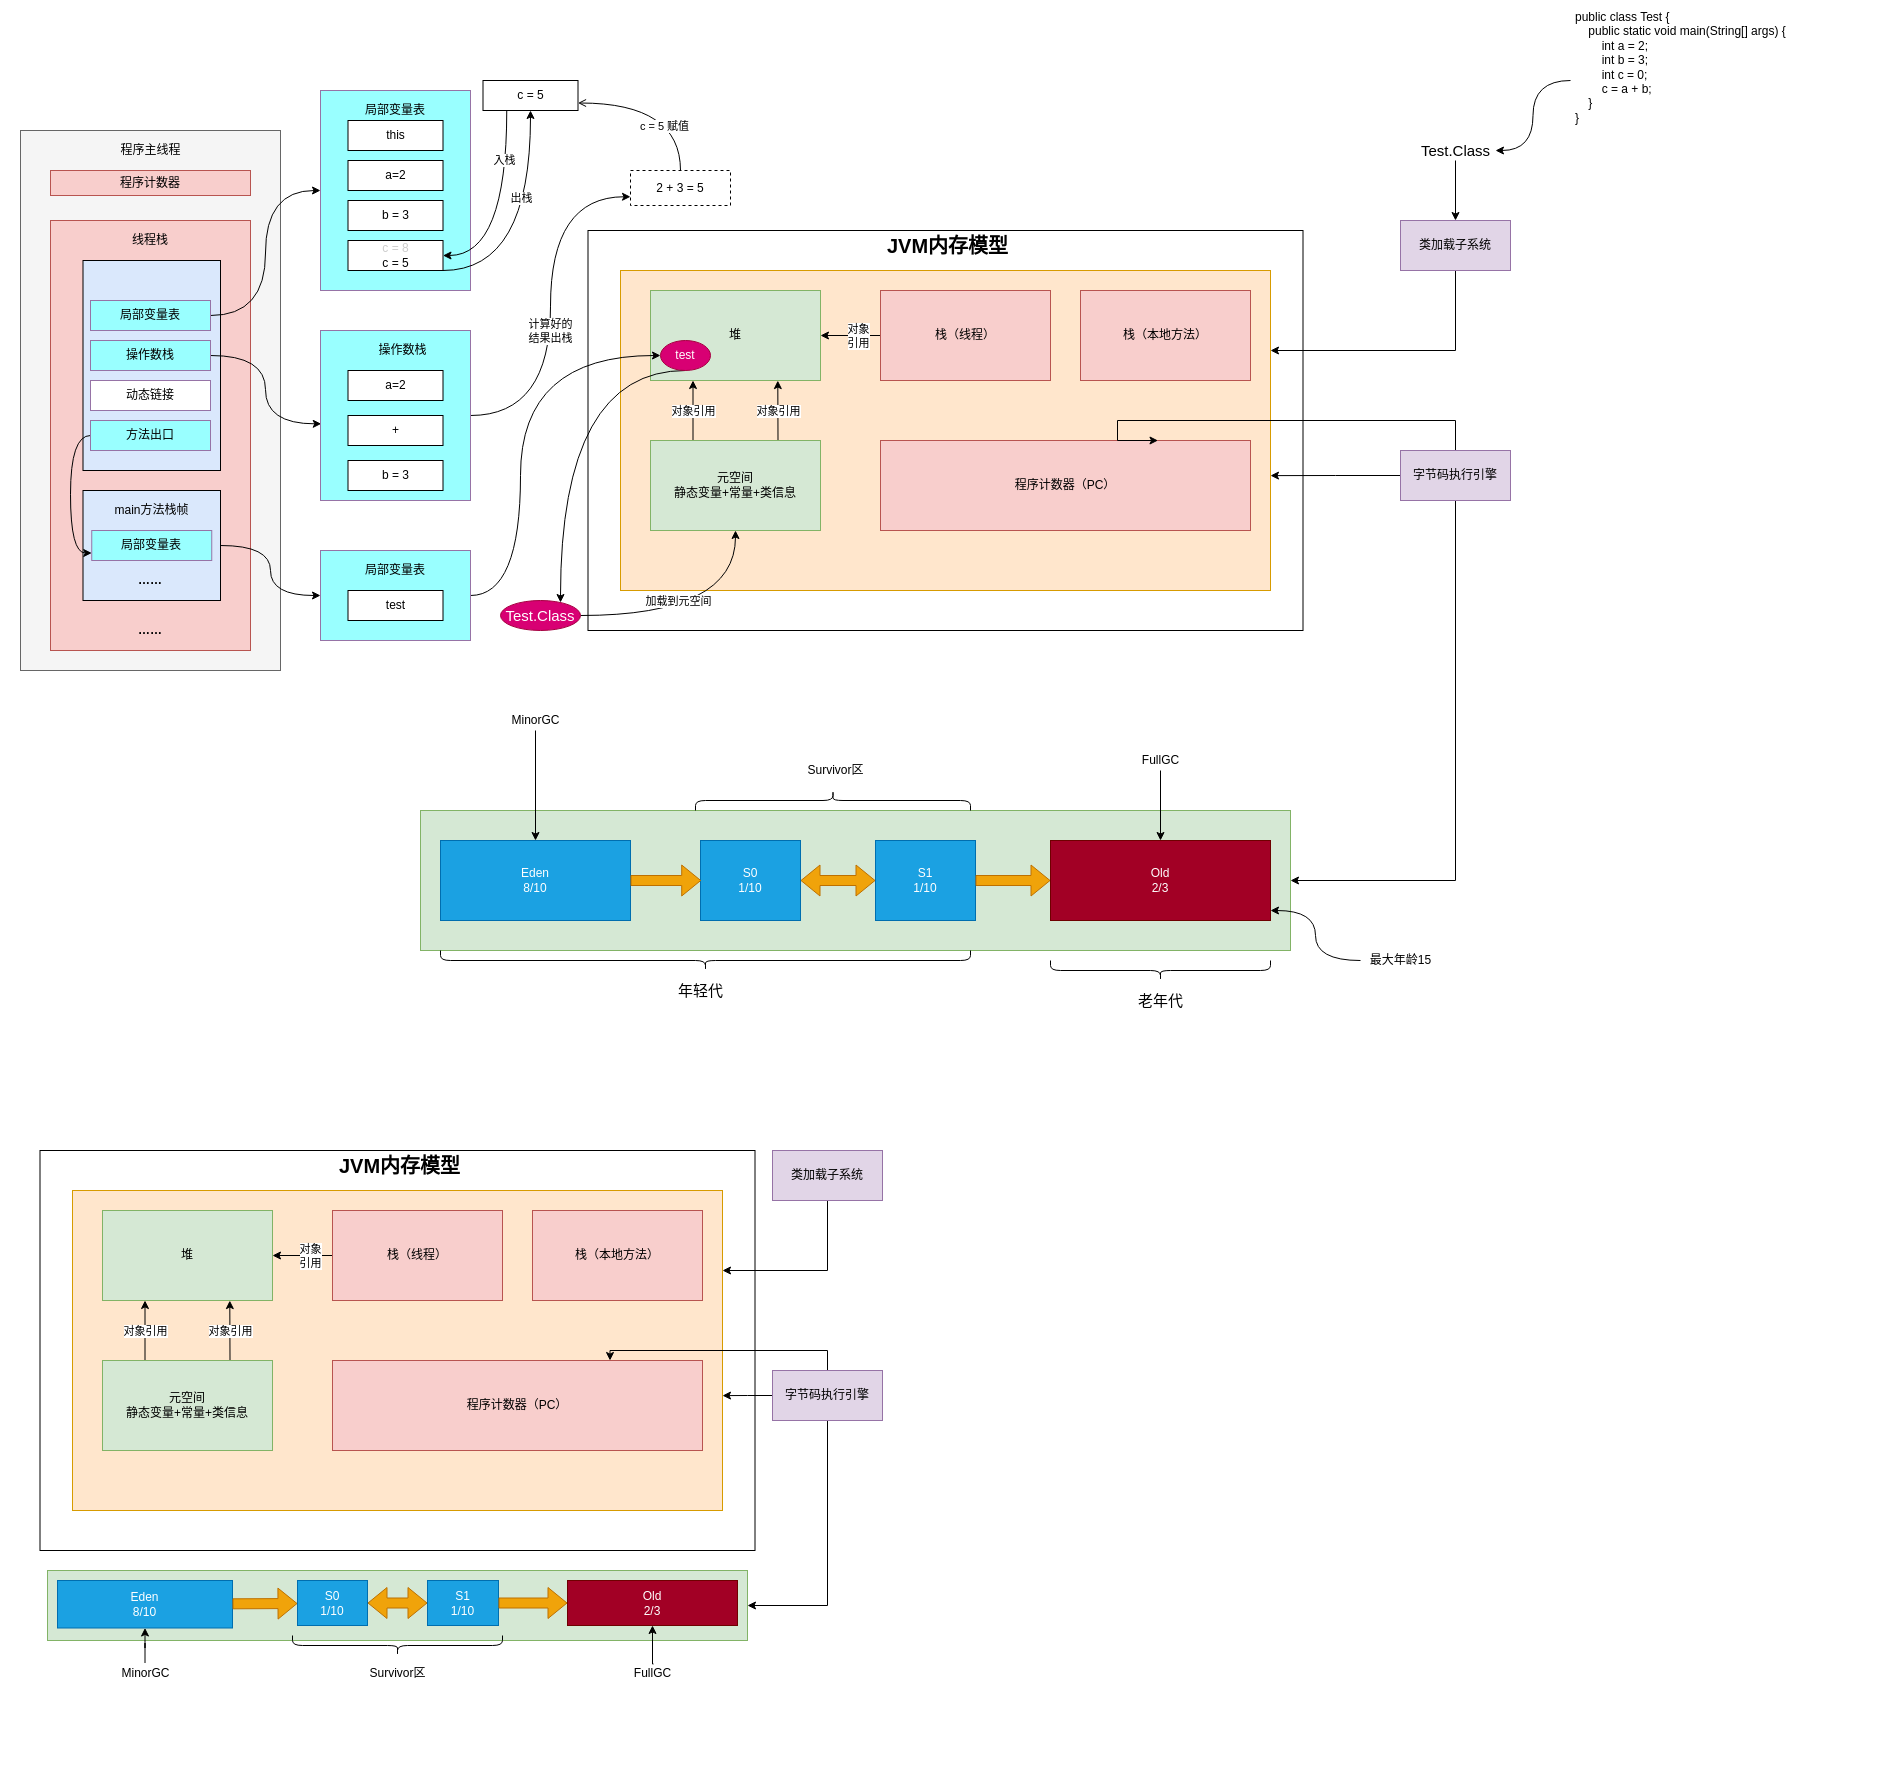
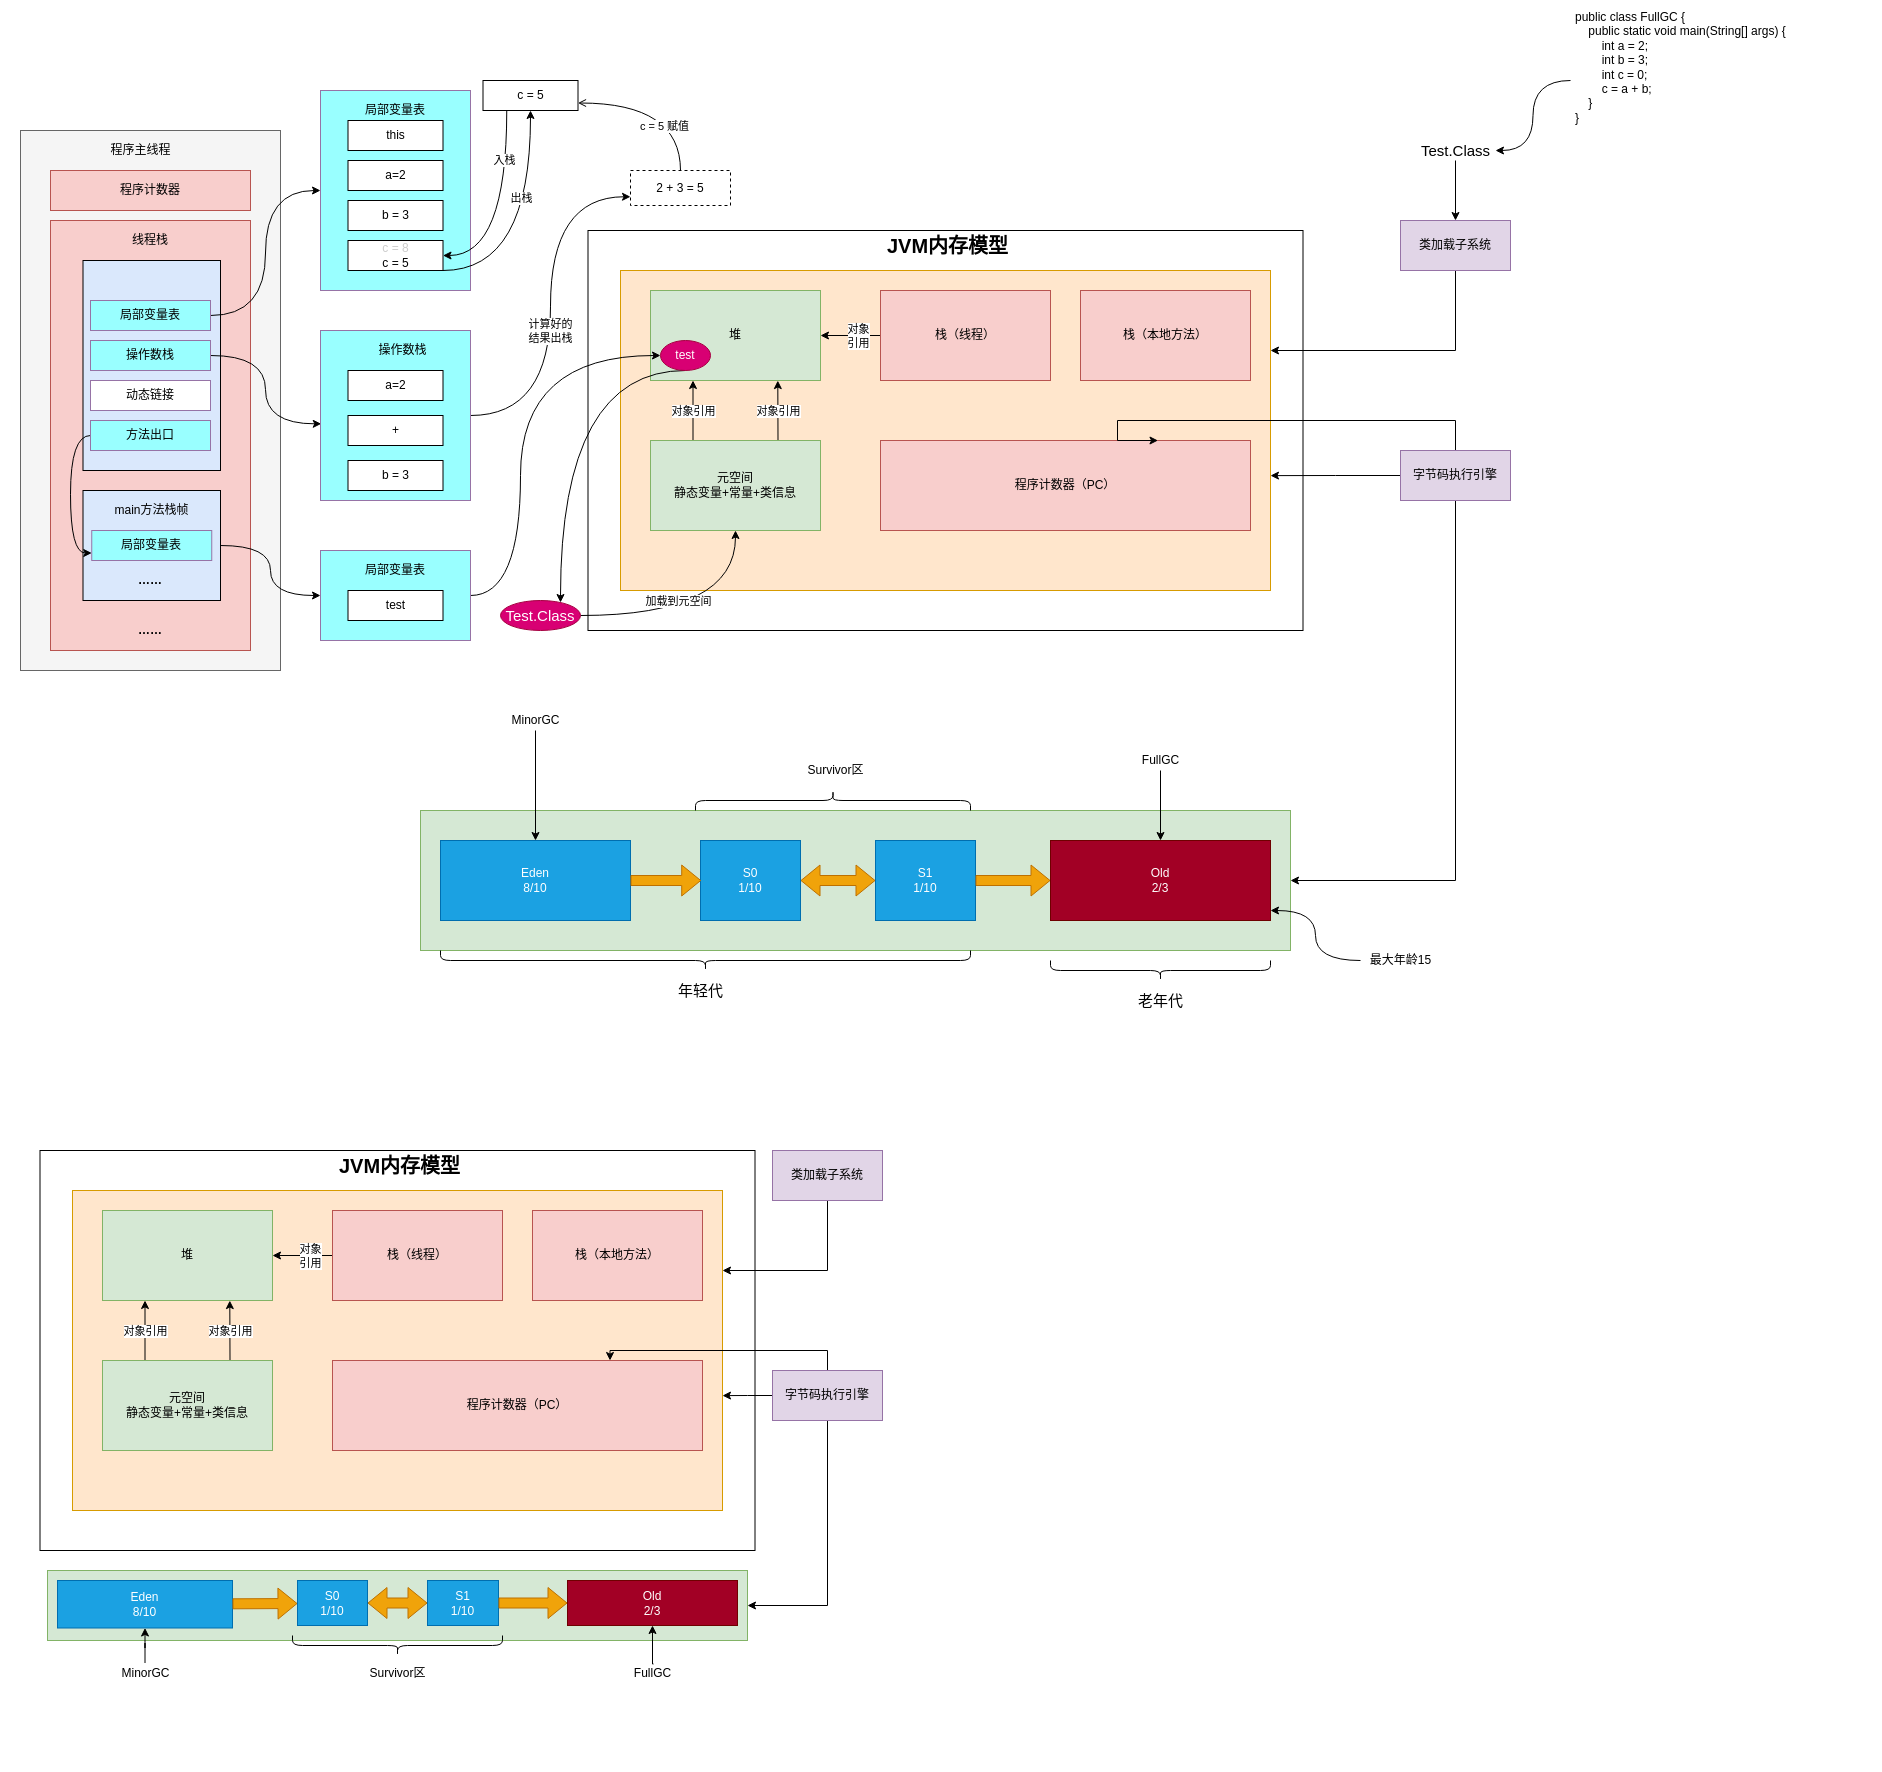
- <mxCell id="54" value="public class Test {&lt;br&gt;&amp;nbsp; &amp;nbsp; public static void main(String[] args) {&lt;br&gt;&amp;nbsp; &amp;nbsp; &amp;nbsp; &amp;nbsp; int a = 2;&lt;br&gt;&amp;nbsp; &amp;nbsp; &amp;nbsp; &amp;nbsp; int b = 3;&lt;br&gt;&amp;nbsp; &amp;nbsp; &amp;nbsp; &amp;nbsp; int c = 0;&lt;br&gt;&amp;nbsp; &amp;nbsp; &amp;nbsp; &amp;nbsp; c = a + b;&lt;br&gt;&amp;nbsp; &amp;nbsp; }&lt;br&gt;}" style="text;html=1;strokeColor=none;fillColor=none;spacing=5;spacingTop=-20;whiteSpace=wrap;overflow=hidden;rounded=0;" parent="1" vertex="1"><mxGeometry x="1570" y="20" width="290" height="120" as="geometry" /></mxCell>
+ <mxCell id="54" value="public class FullGC {&lt;br&gt;&amp;nbsp; &amp;nbsp; public static void main(String[] args) {&lt;br&gt;&amp;nbsp; &amp;nbsp; &amp;nbsp; &amp;nbsp; int a = 2;&lt;br&gt;&amp;nbsp; &amp;nbsp; &amp;nbsp; &amp;nbsp; int b = 3;&lt;br&gt;&amp;nbsp; &amp;nbsp; &amp;nbsp; &amp;nbsp; int c = 0;&lt;br&gt;&amp;nbsp; &amp;nbsp; &amp;nbsp; &amp;nbsp; c = a + b;&lt;br&gt;&amp;nbsp; &amp;nbsp; }&lt;br&gt;}" style="text;html=1;strokeColor=none;fillColor=none;spacing=5;spacingTop=-20;whiteSpace=wrap;overflow=hidden;rounded=0;" parent="1" vertex="1"><mxGeometry x="1570" y="20" width="290" height="120" as="geometry" /></mxCell>
- <mxCell id="50" value="程序主线程" style="text;html=1;strokeColor=none;fillColor=none;align=center;verticalAlign=middle;whiteSpace=wrap;rounded=0;" parent="1" vertex="1"><mxGeometry x="117.5" y="140" width="65" height="20" as="geometry" /></mxCell>
+ <mxCell id="50" value="程序主线程" style="text;html=1;strokeColor=none;fillColor=none;align=center;verticalAlign=middle;whiteSpace=wrap;rounded=0;" parent="1" vertex="1"><mxGeometry x="107.5" y="140" width="65" height="20" as="geometry" /></mxCell>
- <mxCell id="49" value="程序计数器" style="rounded=0;whiteSpace=wrap;html=1;strokeColor=#b85450;fillColor=#f8cecc;" parent="1" vertex="1"><mxGeometry x="50" y="170" width="200" height="25" as="geometry" /></mxCell>
+ <mxCell id="49" value="程序计数器" style="rounded=0;whiteSpace=wrap;html=1;strokeColor=#b85450;fillColor=#f8cecc;" parent="1" vertex="1"><mxGeometry x="50" y="170" width="200" height="40" as="geometry" /></mxCell>
